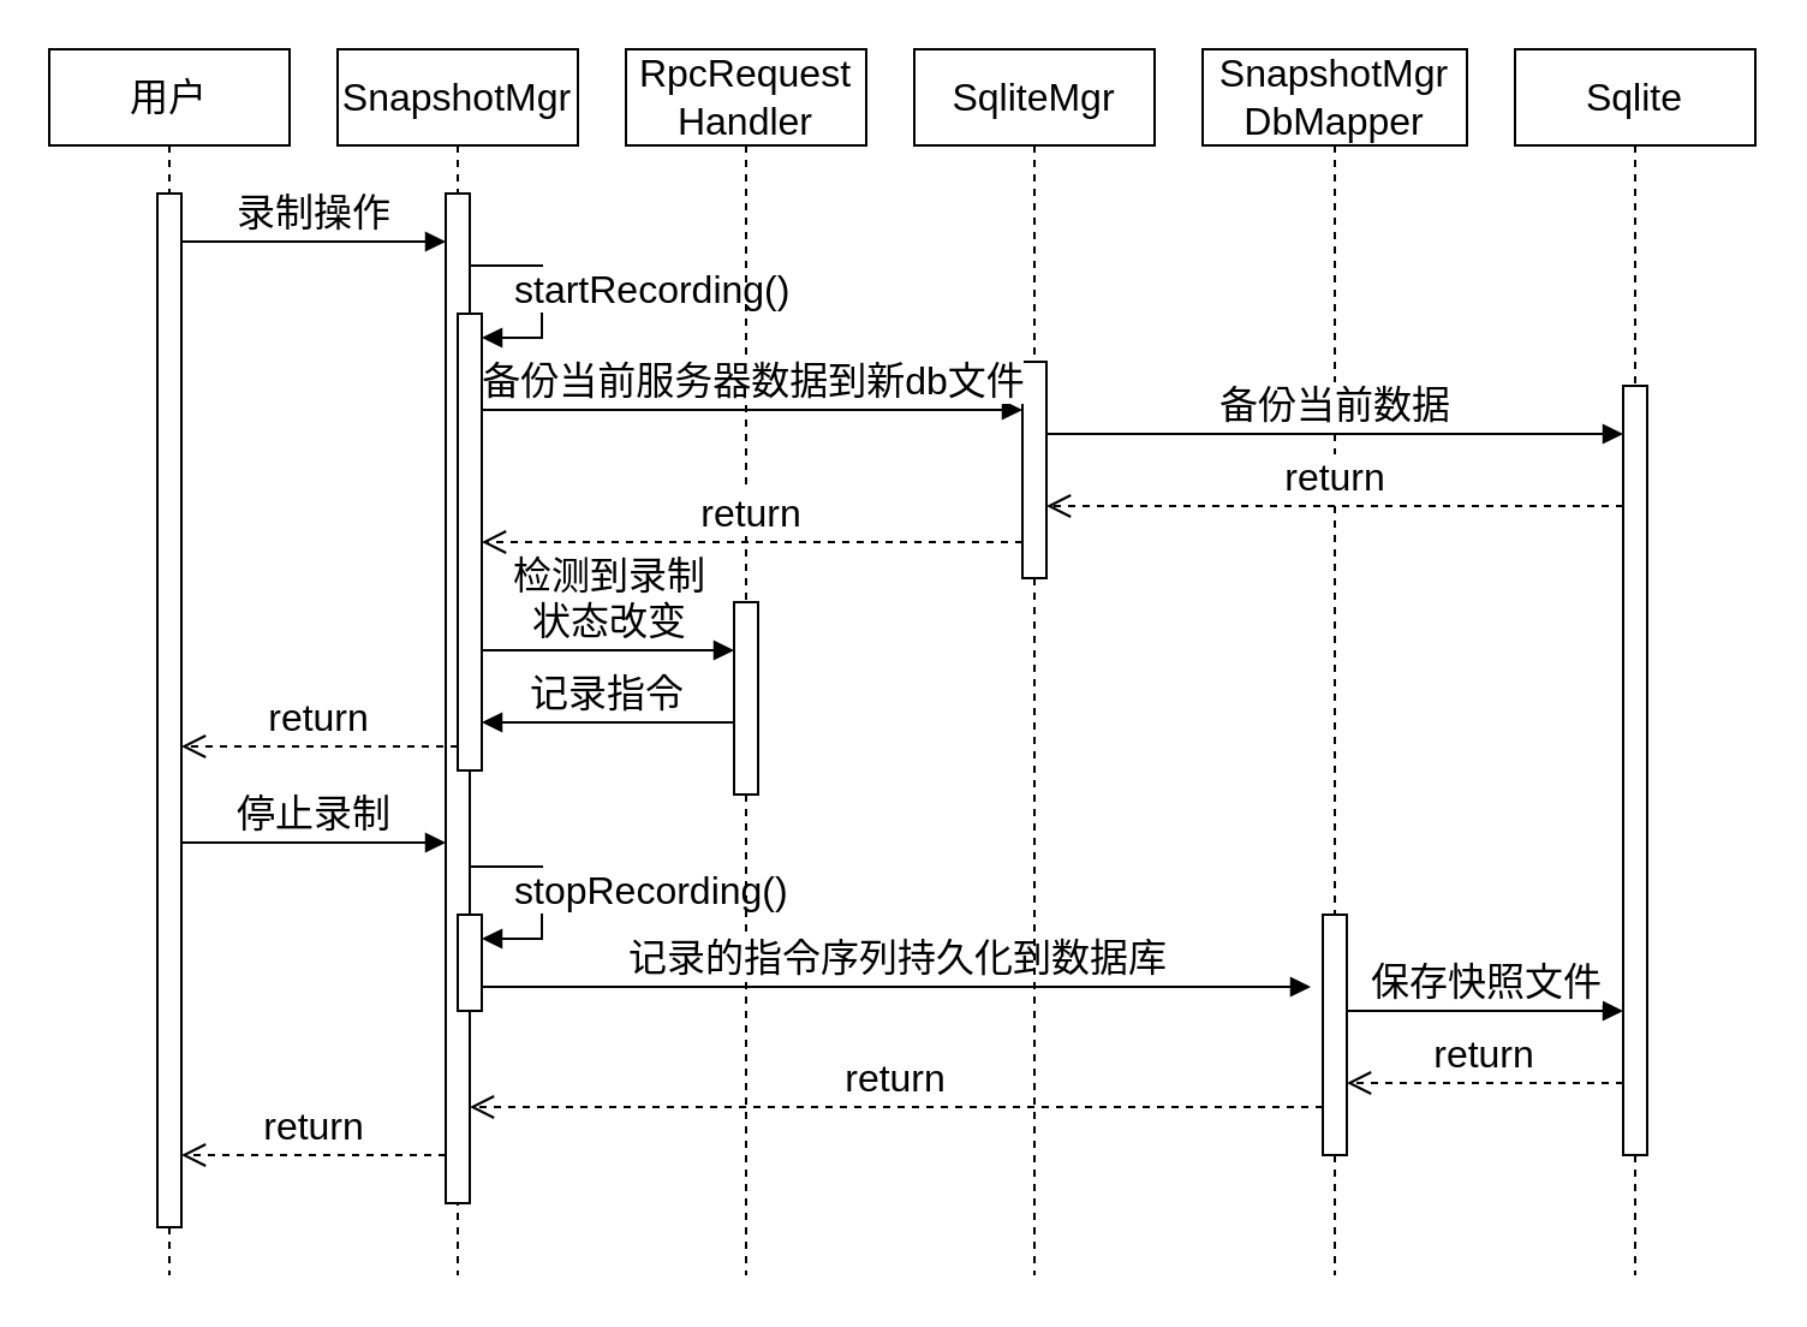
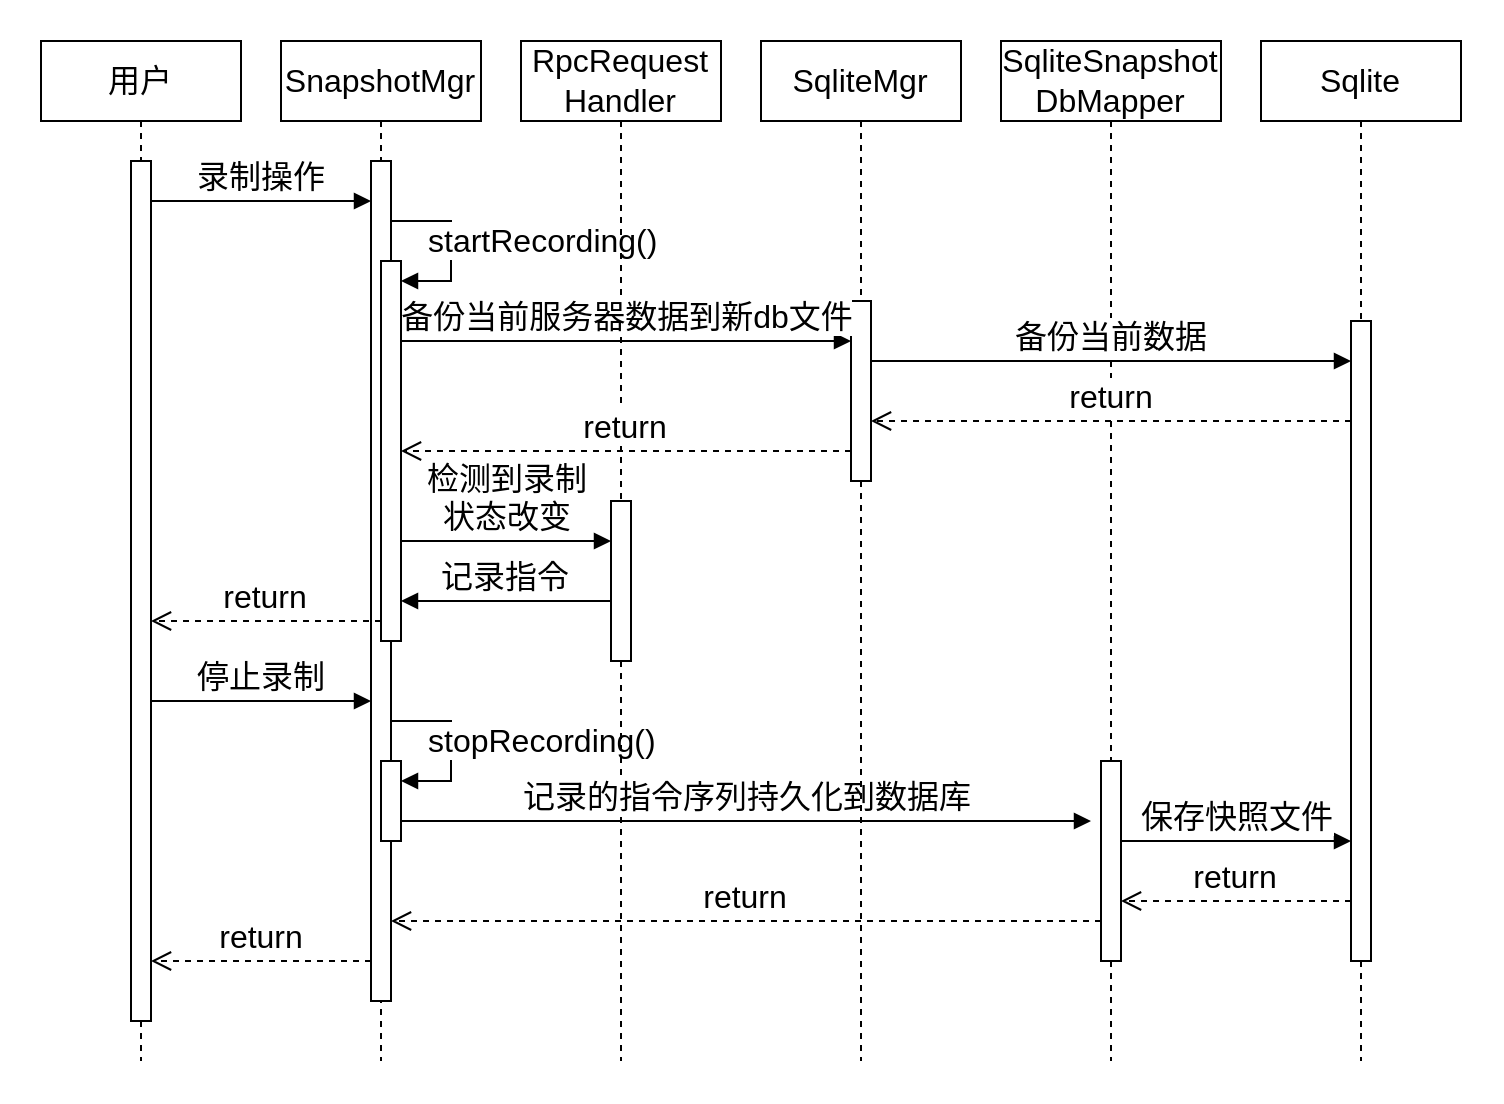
- <mxCell id="10" value="SnapshotMgr&lt;br style=&quot;font-size: 16px;&quot;&gt;DbMapper" style="shape=umlLifeline;perimeter=lifelinePerimeter;whiteSpace=wrap;html=1;container=0;dropTarget=0;collapsible=0;recursiveResize=0;outlineConnect=0;portConstraint=eastwest;newEdgeStyle={&quot;edgeStyle&quot;:&quot;elbowEdgeStyle&quot;,&quot;elbow&quot;:&quot;vertical&quot;,&quot;curved&quot;:0,&quot;rounded&quot;:0};fontSize=16;" parent="1" vertex="1"><mxGeometry x="500" y="20" width="110" height="510" as="geometry" /></mxCell>
+ <mxCell id="10" value="SqliteSnapshot&lt;br style=&quot;font-size: 16px;&quot;&gt;DbMapper" style="shape=umlLifeline;perimeter=lifelinePerimeter;whiteSpace=wrap;html=1;container=0;dropTarget=0;collapsible=0;recursiveResize=0;outlineConnect=0;portConstraint=eastwest;newEdgeStyle={&quot;edgeStyle&quot;:&quot;elbowEdgeStyle&quot;,&quot;elbow&quot;:&quot;vertical&quot;,&quot;curved&quot;:0,&quot;rounded&quot;:0};fontSize=16;" parent="1" vertex="1"><mxGeometry x="500" y="20" width="110" height="510" as="geometry" /></mxCell>
